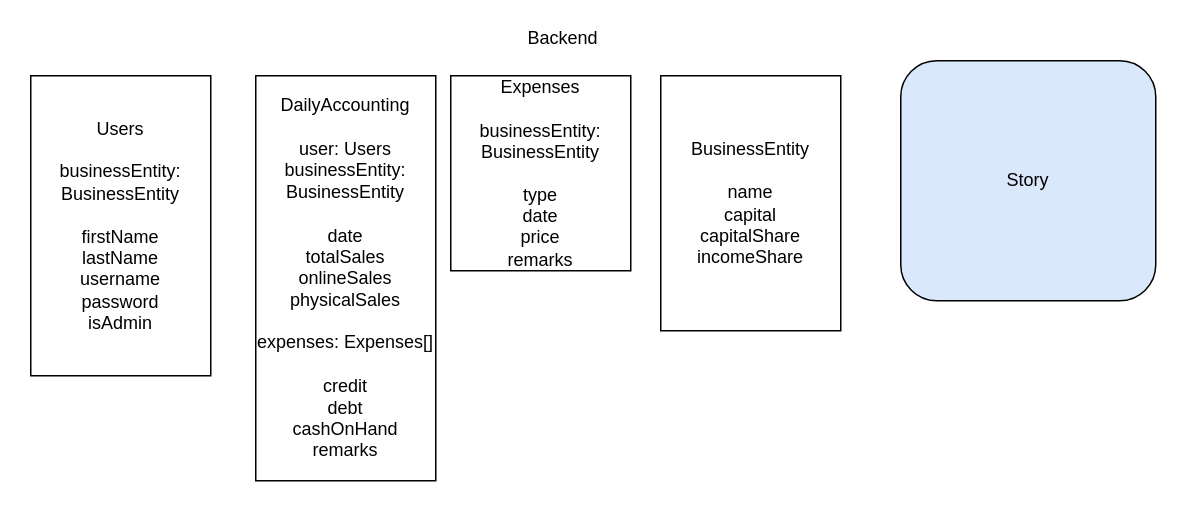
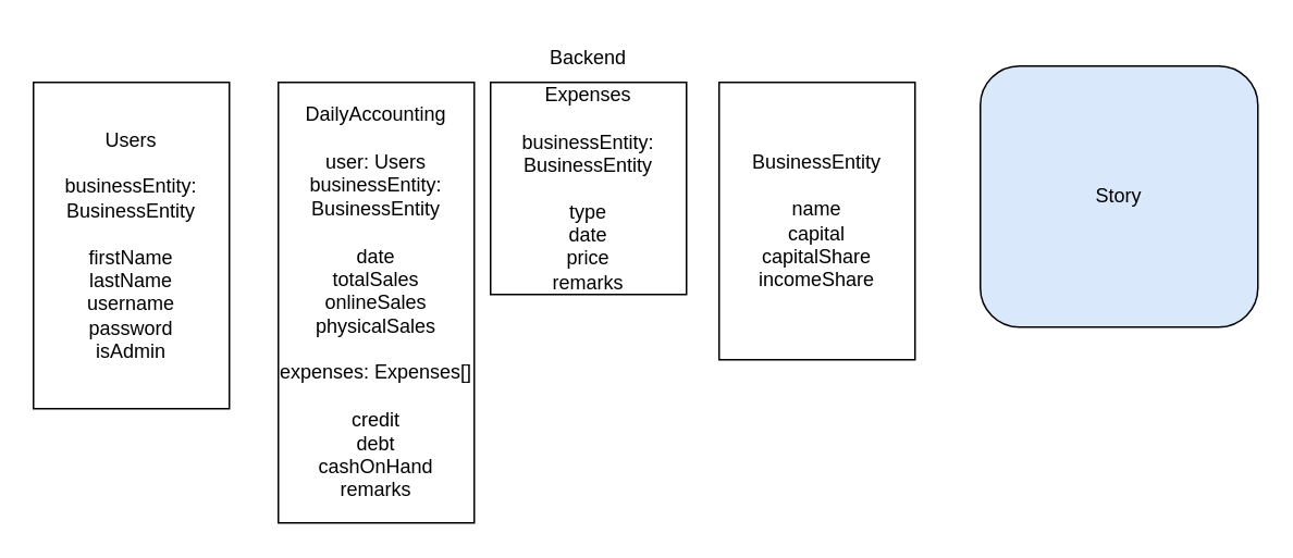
- <mxCell id="2" value="Backend" style="text;html=1;strokeColor=none;fillColor=none;align=center;verticalAlign=middle;whiteSpace=wrap;rounded=0;" parent="1" vertex="1"><mxGeometry x="345" y="10" width="60" height="30" as="geometry" /></mxCell>
+ <mxCell id="2" value="Backend" style="text;html=1;strokeColor=none;fillColor=none;align=center;verticalAlign=middle;whiteSpace=wrap;rounded=0;" parent="1" vertex="1"><mxGeometry x="330" y="20" width="60" height="30" as="geometry" /></mxCell>
